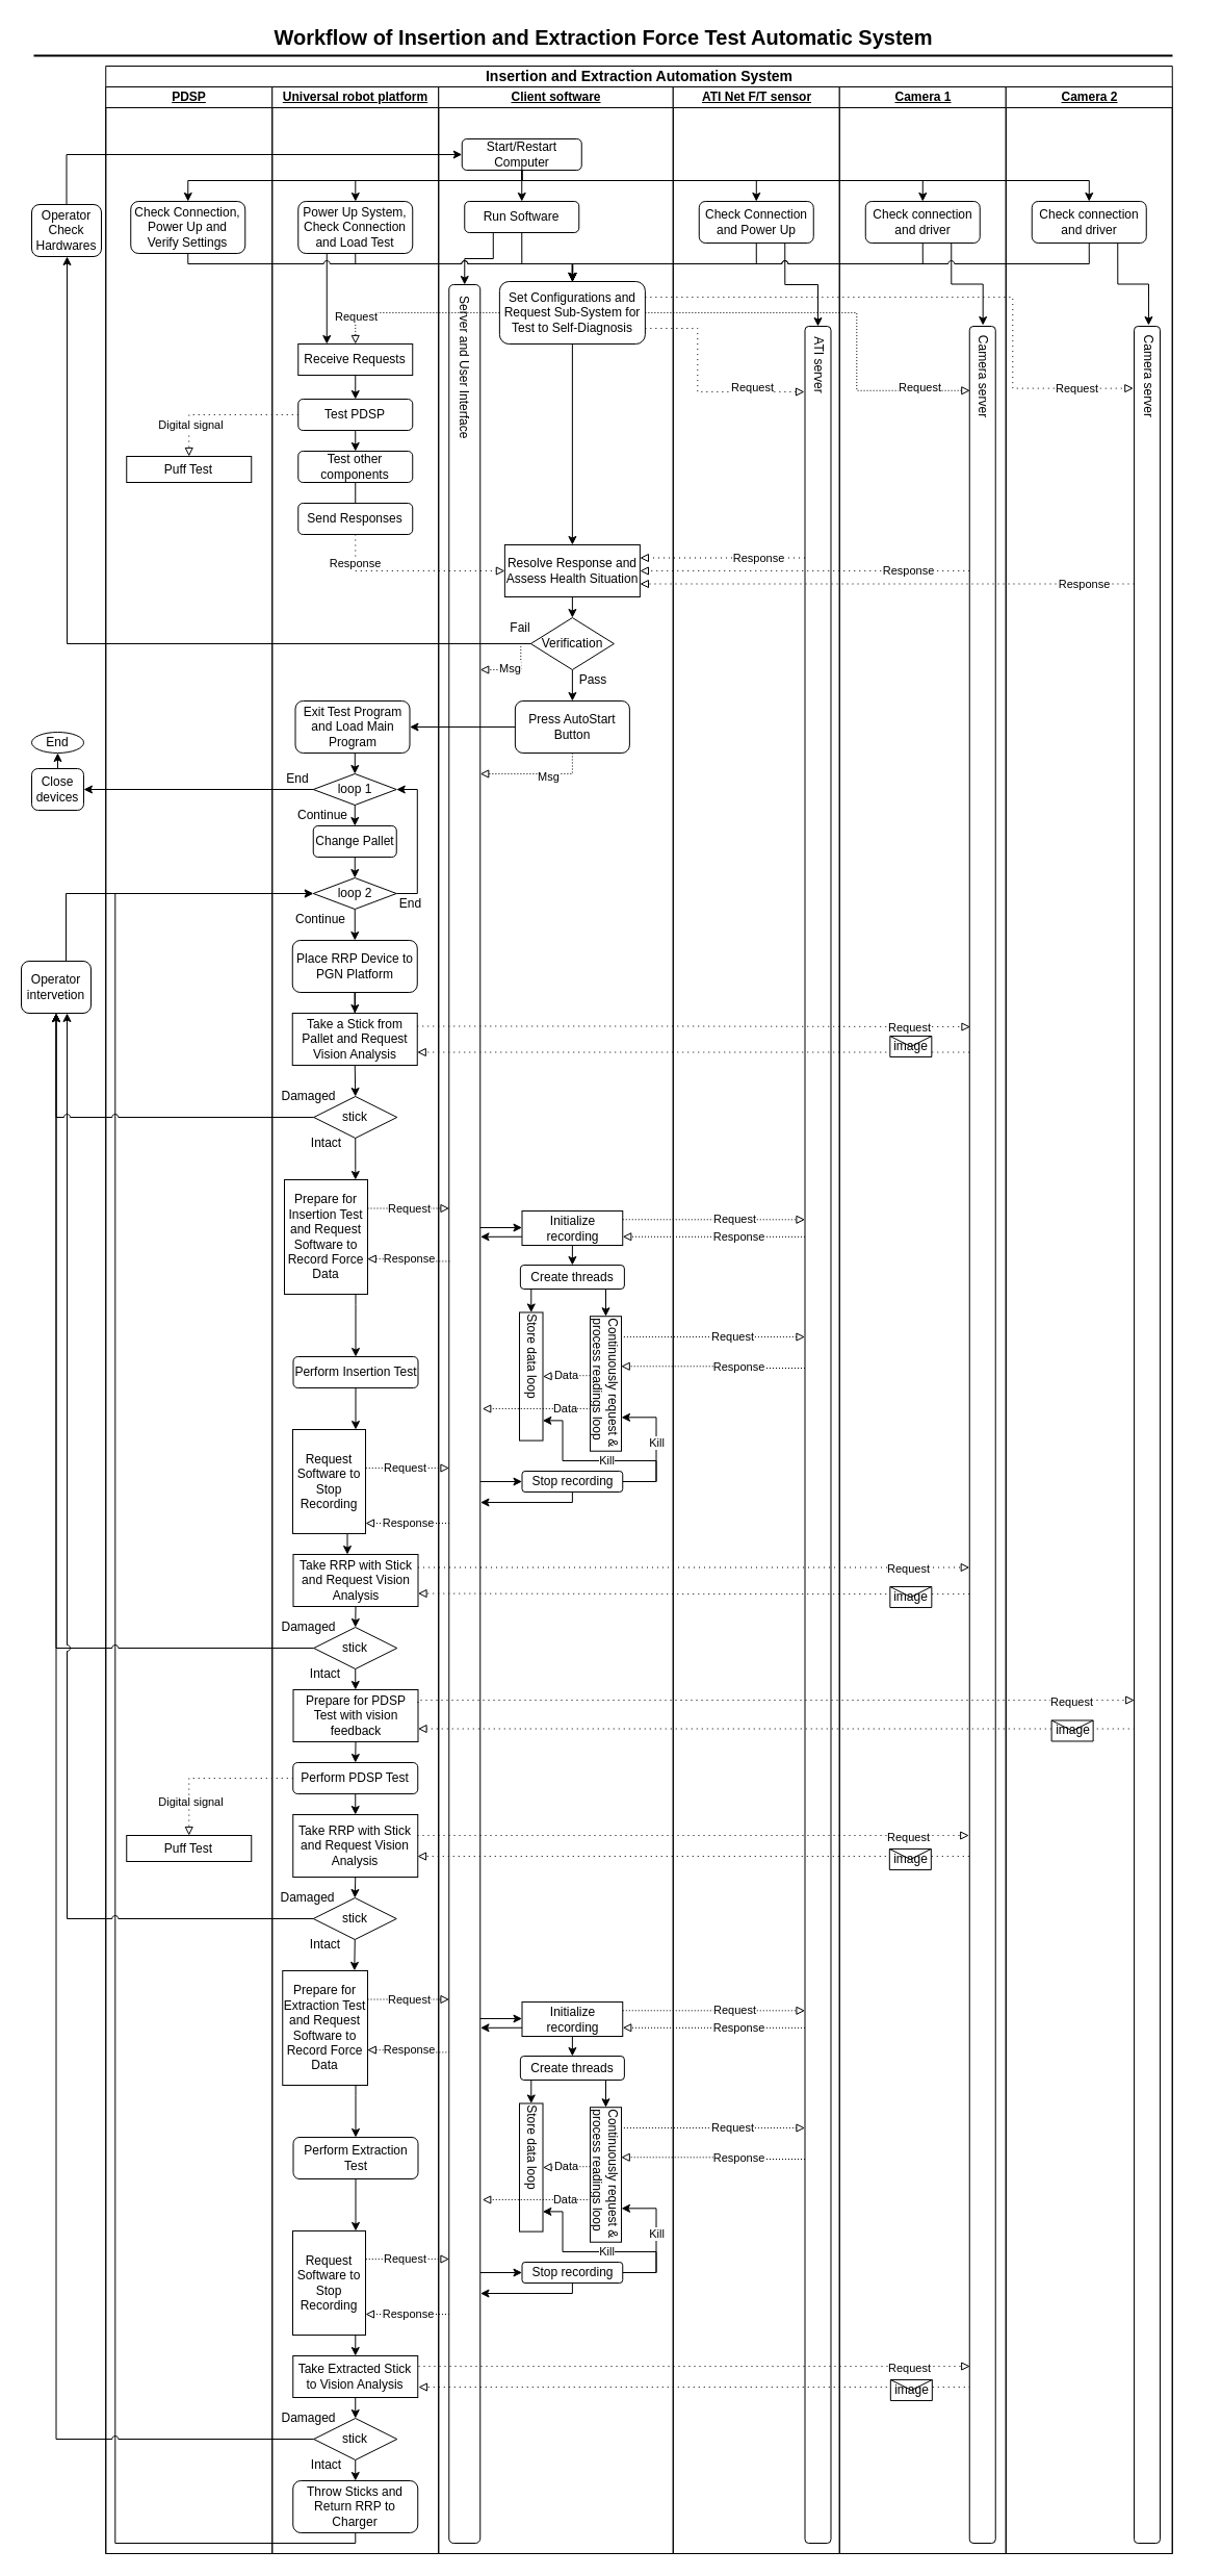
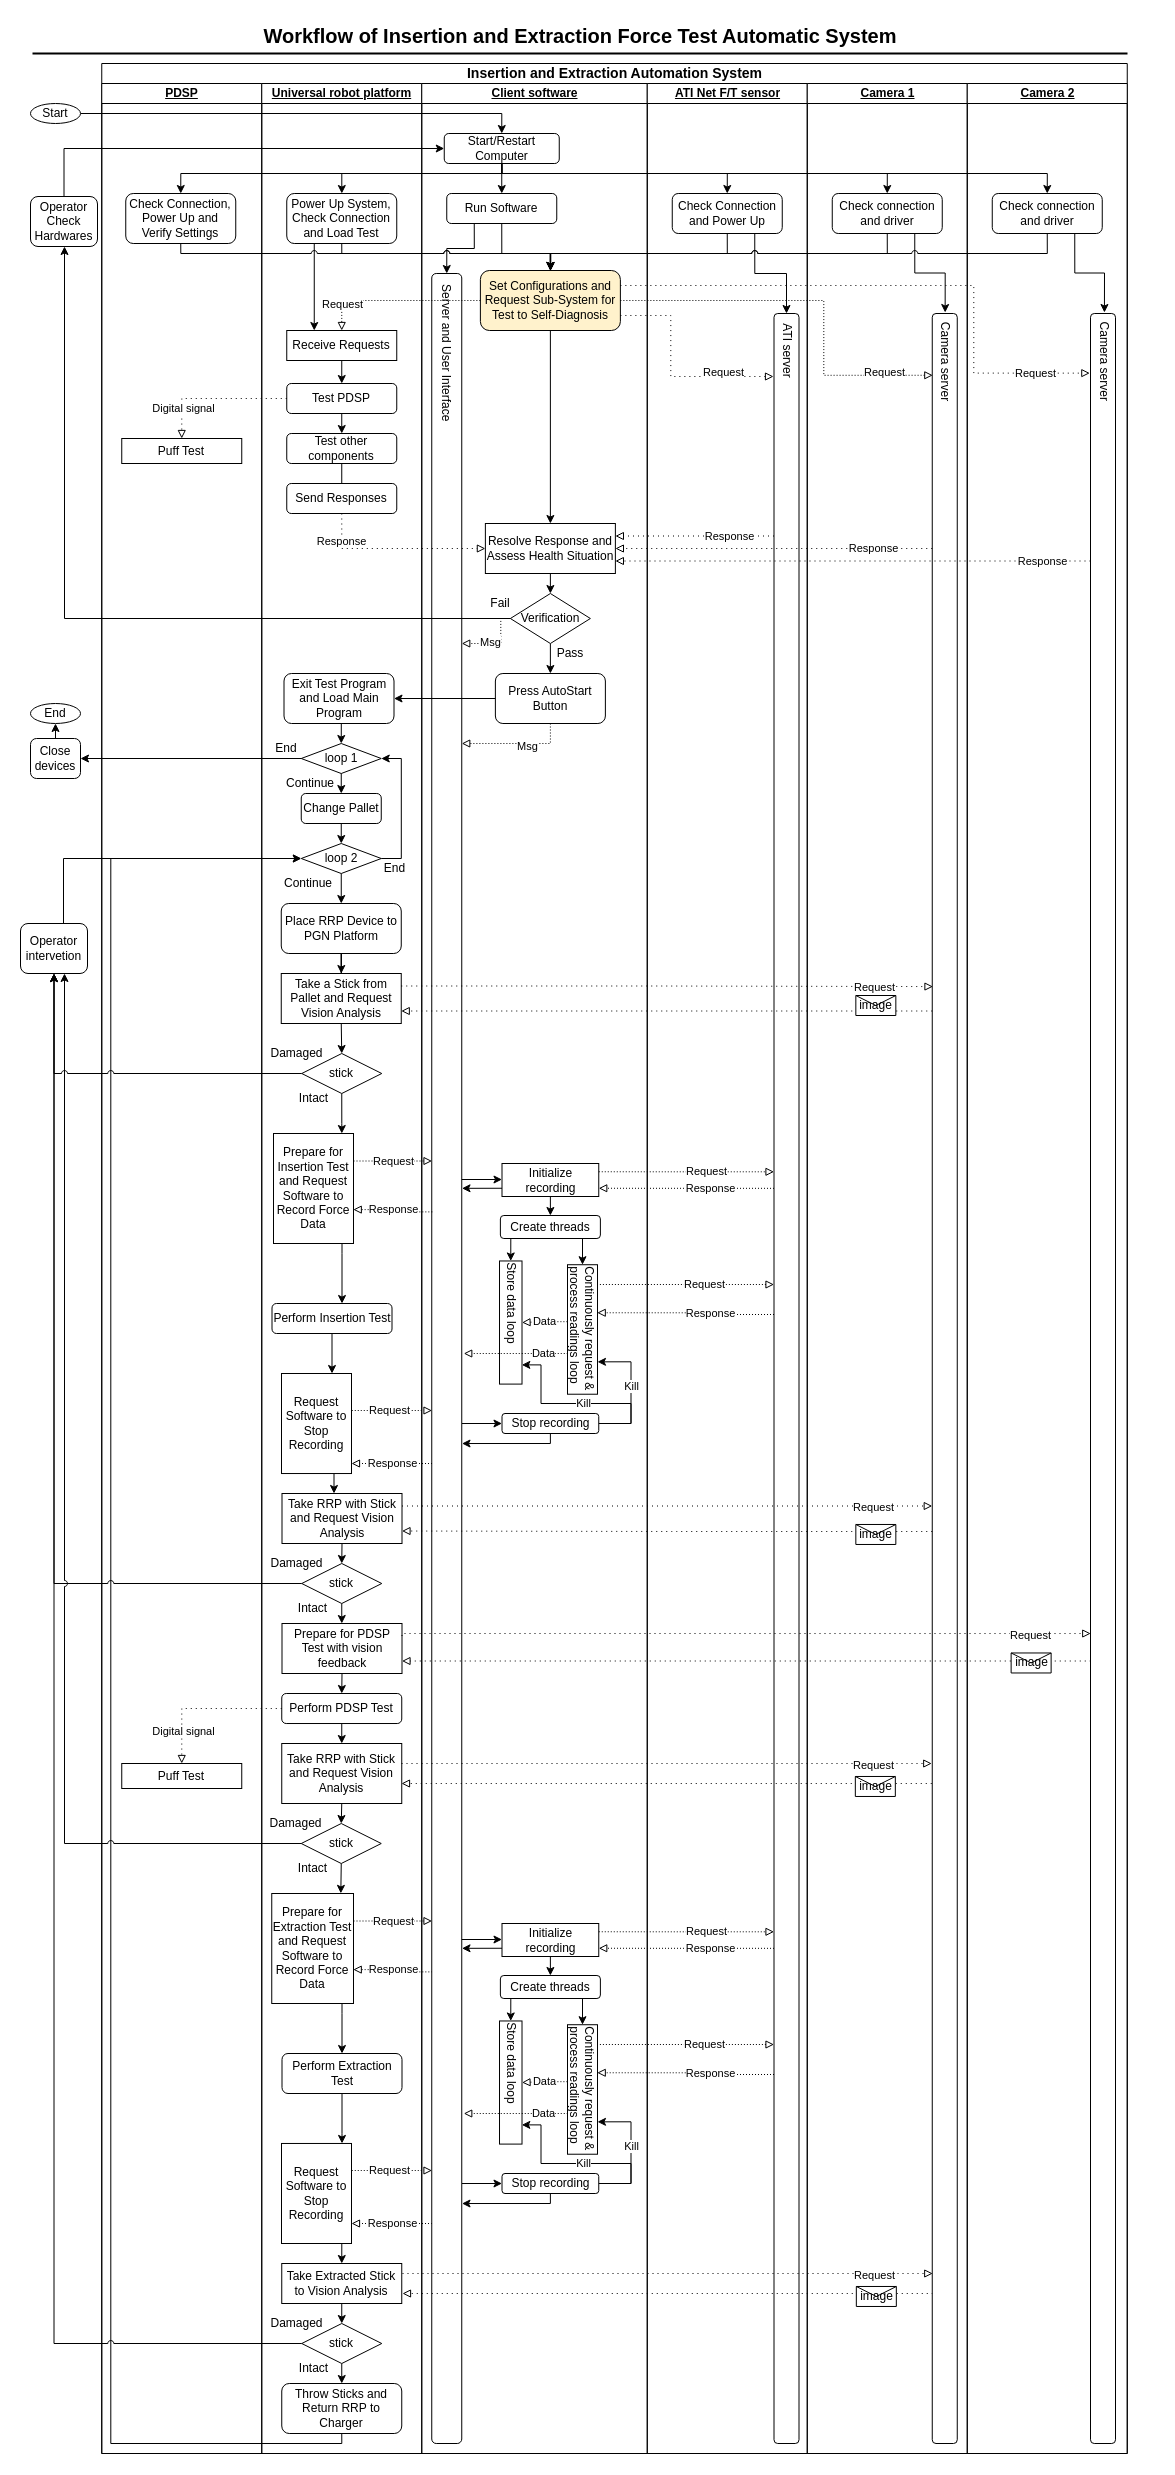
+ <mxCell id="218" value="Start" style="ellipse;whiteSpace=wrap;html=1;" parent="1" vertex="1"><mxGeometry y="103" width="50" height="20" as="geometry" x="30" /></mxCell>
+ <mxCell id="217" style="edgeStyle=orthogonalEdgeStyle;rounded=0;orthogonalLoop=1;jettySize=auto;html=1;exitX=1;exitY=0.5;exitDx=0;exitDy=0;entryX=0.5;entryY=0;entryDx=0;entryDy=0;strokeWidth=1;" parent="1" source="218" target="84" edge="1"><mxGeometry relative="1" as="geometry"><mxPoint x="359.75" y="133" as="targetPoint" /><Array as="points"><mxPoint x="501" y="113" /></Array></mxGeometry></mxCell>
- <mxCell id="86" value="Set Configurations and Request Sub-System for Test to Self-Diagnosis" style="rounded=1;whiteSpace=wrap;html=1;" parent="79" vertex="1"><mxGeometry x="58.63" y="187" width="140" height="60" as="geometry" /></mxCell>
+ <mxCell id="86" value="Set Configurations and Request Sub-System for Test to Self-Diagnosis" style="rounded=1;whiteSpace=wrap;html=1;fillColor=#fff2cc;" parent="79" vertex="1"><mxGeometry x="58.63" y="187" width="140" height="60" as="geometry" /></mxCell>
- <mxCell id="29" value="Perform Insertion Test" style="rounded=1;whiteSpace=wrap;html=1;" parent="7" vertex="1"><mxGeometry x="20.25" y="1220" width="120" height="30" as="geometry" /></mxCell>
+ <mxCell id="29" value="Perform Insertion Test" style="rounded=1;whiteSpace=wrap;html=1;" parent="7" vertex="1"><mxGeometry x="10.25" y="1220" width="120" height="30" as="geometry" /></mxCell>
